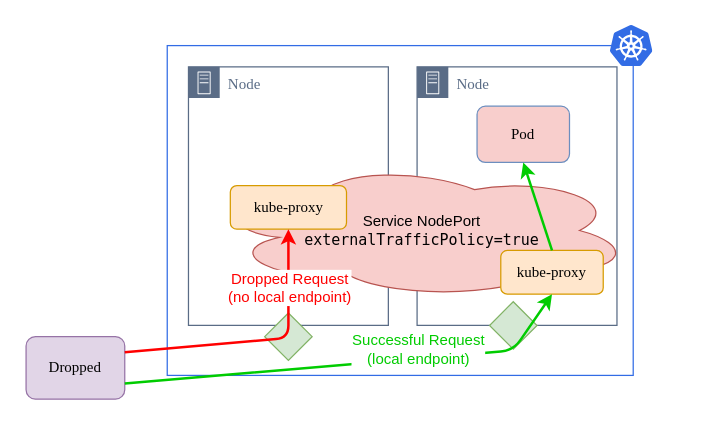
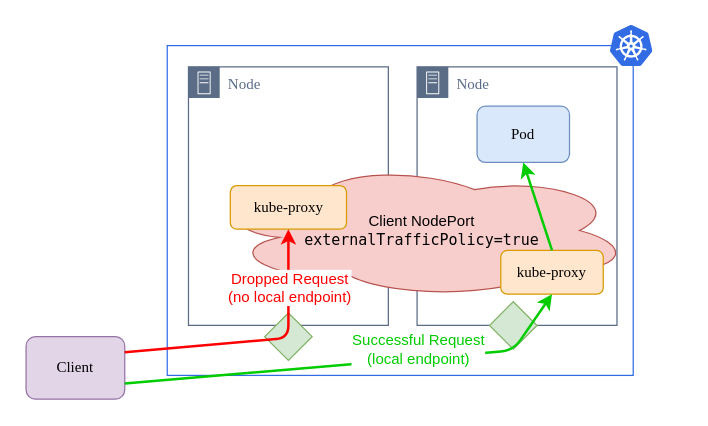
- <mxCell id="8" value="Pod" style="rounded=1;whiteSpace=wrap;html=1;strokeColor=#6c8ebf;fillColor=#f8cecc;fontFamily=Tahoma;" parent="2" vertex="1"><mxGeometry x="328" y="64.5" width="74" height="45" as="geometry" /></mxCell>
+ <mxCell id="8" value="Pod" style="rounded=1;whiteSpace=wrap;html=1;strokeColor=#6c8ebf;fillColor=#dae8fc;fontFamily=Tahoma;" parent="2" vertex="1"><mxGeometry x="328" y="64.5" width="74" height="45" as="geometry" /></mxCell>
- <mxCell id="6" value="&lt;div&gt;Service NodePort&lt;/div&gt;&lt;code&gt;externalTrafficPolicy=true&lt;/code&gt;" style="ellipse;shape=cloud;whiteSpace=wrap;html=1;fillColor=#f8cecc;strokeColor=#b85450;" parent="2" vertex="1"><mxGeometry x="116" y="109.5" width="336" height="109" as="geometry" /></mxCell>
+ <mxCell id="6" value="&lt;div&gt;Client NodePort&lt;/div&gt;&lt;code&gt;externalTrafficPolicy=true&lt;/code&gt;" style="ellipse;shape=cloud;whiteSpace=wrap;html=1;fillColor=#f8cecc;strokeColor=#b85450;" parent="2" vertex="1"><mxGeometry x="116" y="109.5" width="336" height="109" as="geometry" /></mxCell>
- <mxCell id="13" value="&lt;div&gt;Dropped&lt;/div&gt;" style="rounded=1;whiteSpace=wrap;html=1;strokeColor=#9673a6;fillColor=#e1d5e7;fontFamily=Tahoma;" parent="2" vertex="1"><mxGeometry x="-33" y="249" width="79" height="50" as="geometry" /></mxCell>
+ <mxCell id="13" value="&lt;div&gt;Client&lt;/div&gt;" style="rounded=1;whiteSpace=wrap;html=1;strokeColor=#9673a6;fillColor=#e1d5e7;fontFamily=Tahoma;" parent="2" vertex="1"><mxGeometry x="-33" y="249" width="79" height="50" as="geometry" /></mxCell>
